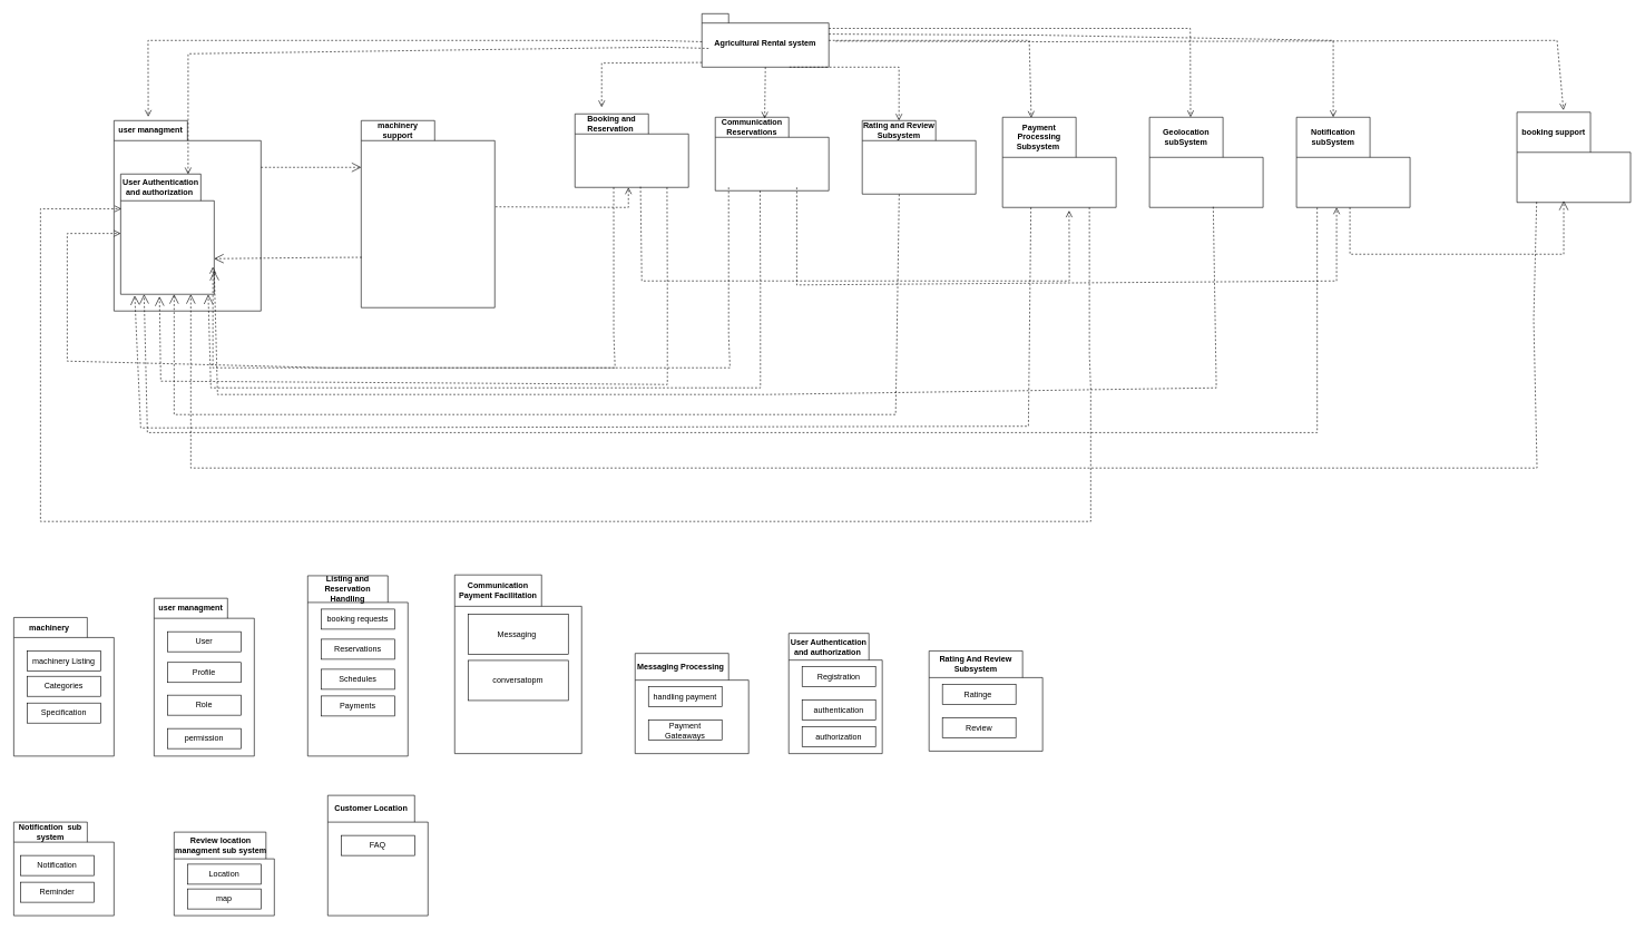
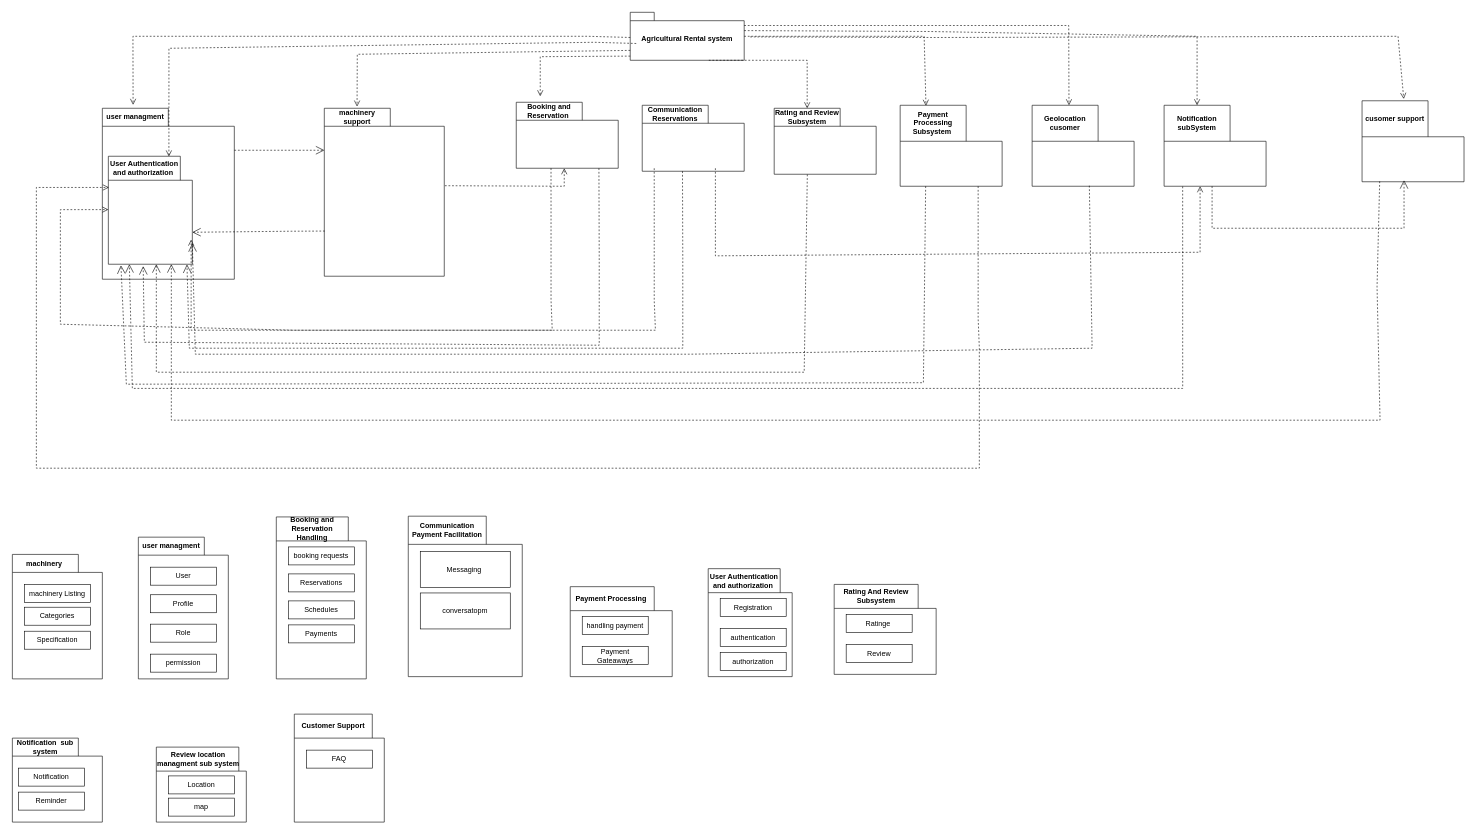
+ <mxCell id="5" value="" style="endArrow=open;startArrow=none;endFill=0;startFill=0;endSize=8;html=1;verticalAlign=bottom;dashed=1;labelBackgroundColor=none;rounded=0;entryX=0.273;entryY=-0.01;entryDx=0;entryDy=0;entryPerimeter=0;exitX=0;exitY=0;exitDx=0;exitDy=63.5;exitPerimeter=0;" parent="1" source="3" target="47" edge="1"><mxGeometry x="0.765" y="60" width="160" relative="1" as="geometry"><mxPoint x="1060" y="100" as="sourcePoint" /><mxPoint x="700" y="140" as="targetPoint" /><Array as="points"><mxPoint x="595" y="90" /></Array><mxPoint as="offset" /></mxGeometry></mxCell>
- <mxCell id="10" value="" style="endArrow=open;startArrow=none;endFill=0;startFill=0;endSize=8;html=1;verticalAlign=bottom;dashed=1;labelBackgroundColor=none;rounded=0;exitX=0.5;exitY=1;exitDx=0;exitDy=0;exitPerimeter=0;entryX=0.435;entryY=0.018;entryDx=0;entryDy=0;entryPerimeter=0;" parent="1" source="3" target="9" edge="1"><mxGeometry x="0.765" y="60" width="160" relative="1" as="geometry"><mxPoint x="1190" y="113" as="sourcePoint" /><mxPoint x="1040" y="180" as="targetPoint" /><Array as="points" /><mxPoint as="offset" /></mxGeometry></mxCell>
- <mxCell id="50" value="booking support" style="shape=folder;fontStyle=1;tabWidth=110;tabHeight=60;tabPosition=left;html=1;boundedLbl=1;labelInHeader=1;container=1;collapsible=0;recursiveResize=0;whiteSpace=wrap;" parent="1" vertex="1"><mxGeometry x="2270" y="167.5" width="170" height="135" as="geometry" /></mxCell>
+ <mxCell id="50" value="cusomer support" style="shape=folder;fontStyle=1;tabWidth=110;tabHeight=60;tabPosition=left;html=1;boundedLbl=1;labelInHeader=1;container=1;collapsible=0;recursiveResize=0;whiteSpace=wrap;" parent="1" vertex="1"><mxGeometry x="2270" y="167.5" width="170" height="135" as="geometry" /></mxCell>
- <mxCell id="42" value="Geolocation subSystem" style="shape=folder;fontStyle=1;tabWidth=110;tabHeight=60;tabPosition=left;html=1;boundedLbl=1;labelInHeader=1;container=1;collapsible=0;recursiveResize=0;whiteSpace=wrap;" parent="1" vertex="1"><mxGeometry x="1720" y="175" width="170" height="135" as="geometry" /></mxCell>
+ <mxCell id="42" value="Geolocation cusomer" style="shape=folder;fontStyle=1;tabWidth=110;tabHeight=60;tabPosition=left;html=1;boundedLbl=1;labelInHeader=1;container=1;collapsible=0;recursiveResize=0;whiteSpace=wrap;" parent="1" vertex="1"><mxGeometry x="1720" y="175" width="170" height="135" as="geometry" /></mxCell>
- <mxCell id="59" value="" style="endArrow=open;startArrow=none;endFill=0;startFill=0;endSize=8;html=1;verticalAlign=bottom;dashed=1;labelBackgroundColor=none;rounded=0;exitX=0.577;exitY=0.991;exitDx=0;exitDy=0;exitPerimeter=0;entryX=0.586;entryY=1.035;entryDx=0;entryDy=0;entryPerimeter=0;" parent="1" source="2" target="13" edge="1"><mxGeometry x="0.167" y="10" width="160" relative="1" as="geometry"><mxPoint x="960" y="349" as="sourcePoint" /><mxPoint x="1159" y="320" as="targetPoint" /><Array as="points"><mxPoint x="960" y="420" /><mxPoint x="1600" y="420" /></Array><mxPoint as="offset" /></mxGeometry></mxCell>
- <mxCell id="18" value="Listing and Reservation Handling" style="shape=folder;fontStyle=1;tabWidth=120;tabHeight=40;tabPosition=left;html=1;boundedLbl=1;labelInHeader=1;container=1;collapsible=0;recursiveResize=0;whiteSpace=wrap;" parent="1" vertex="1"><mxGeometry x="460" y="861.25" width="150" height="270" as="geometry" /></mxCell>
+ <mxCell id="18" value="Booking and Reservation Handling" style="shape=folder;fontStyle=1;tabWidth=120;tabHeight=40;tabPosition=left;html=1;boundedLbl=1;labelInHeader=1;container=1;collapsible=0;recursiveResize=0;whiteSpace=wrap;" parent="1" vertex="1"><mxGeometry x="460" y="861.25" width="150" height="270" as="geometry" /></mxCell>
- <mxCell id="31" value="Messaging Processing&amp;nbsp;" style="shape=folder;fontStyle=1;tabWidth=140;tabHeight=40;tabPosition=left;html=1;boundedLbl=1;labelInHeader=1;container=1;collapsible=0;recursiveResize=0;whiteSpace=wrap;" parent="1" vertex="1"><mxGeometry x="950" y="977.5" width="170" height="150" as="geometry" /></mxCell>
+ <mxCell id="31" value="Payment Processing&amp;nbsp;" style="shape=folder;fontStyle=1;tabWidth=140;tabHeight=40;tabPosition=left;html=1;boundedLbl=1;labelInHeader=1;container=1;collapsible=0;recursiveResize=0;whiteSpace=wrap;" parent="1" vertex="1"><mxGeometry x="950" y="977.5" width="170" height="150" as="geometry" /></mxCell>
- <mxCell id="37" value="&amp;nbsp;Customer Location&amp;nbsp;" style="shape=folder;fontStyle=1;tabWidth=130;tabHeight=40;tabPosition=left;html=1;boundedLbl=1;labelInHeader=1;container=1;collapsible=0;recursiveResize=0;whiteSpace=wrap;" parent="1" vertex="1"><mxGeometry x="490" y="1190" width="150" height="180" as="geometry" /></mxCell>
+ <mxCell id="37" value="&amp;nbsp;Customer Support&amp;nbsp;" style="shape=folder;fontStyle=1;tabWidth=130;tabHeight=40;tabPosition=left;html=1;boundedLbl=1;labelInHeader=1;container=1;collapsible=0;recursiveResize=0;whiteSpace=wrap;" parent="1" vertex="1"><mxGeometry x="490" y="1190" width="150" height="180" as="geometry" /></mxCell>
